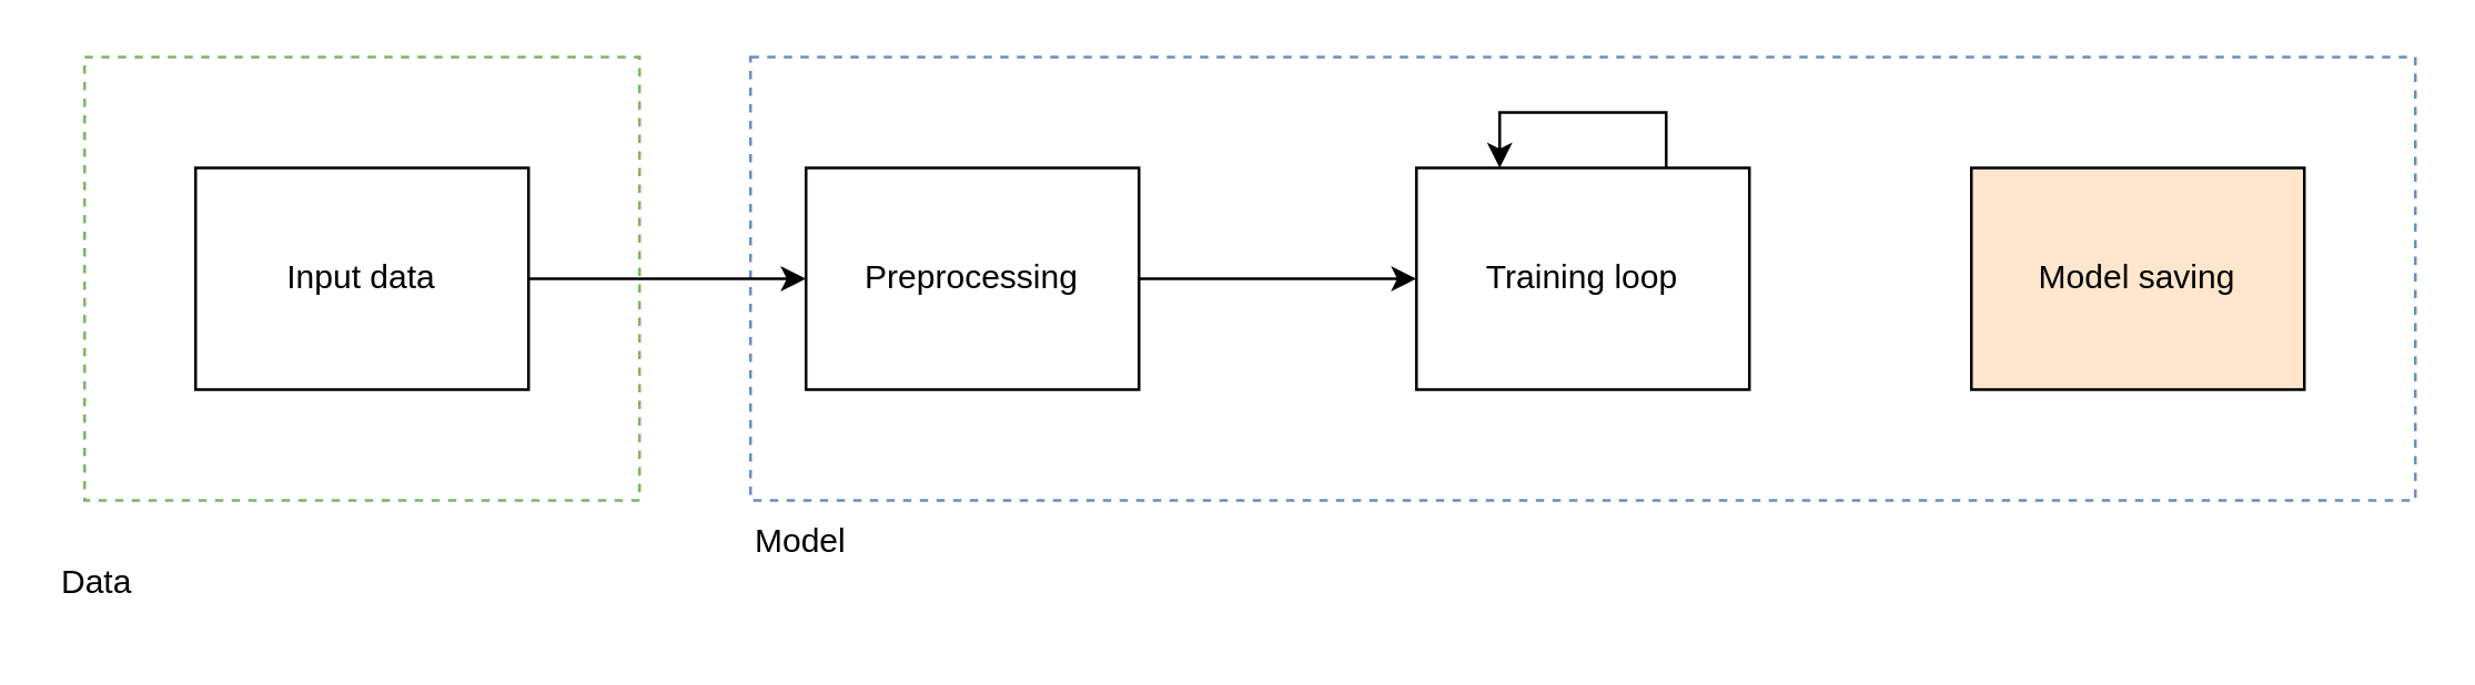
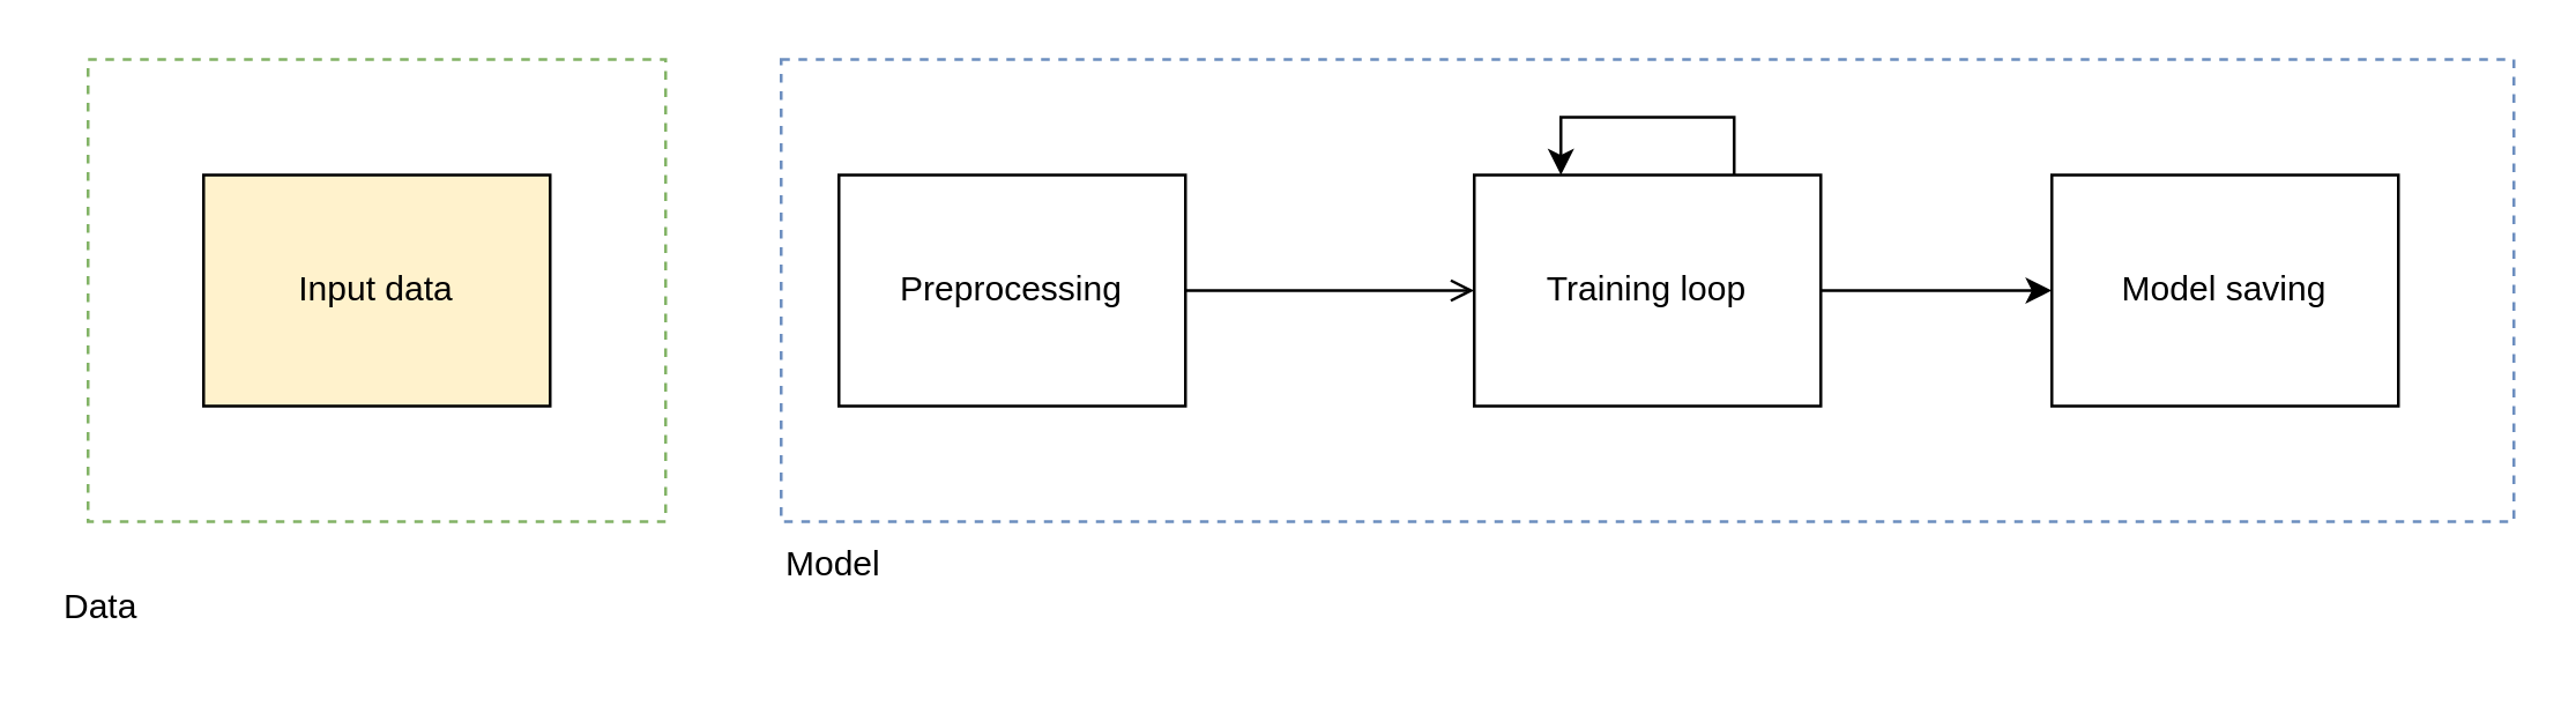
- <mxCell id="5" value="Input data" style="rounded=0;whiteSpace=wrap;html=1;" vertex="1" parent="1"><mxGeometry x="70" y="60" width="120" height="80" as="geometry" /></mxCell>
+ <mxCell id="5" value="Input data" style="rounded=0;whiteSpace=wrap;html=1;fillColor=#fff2cc;" vertex="1" parent="1"><mxGeometry x="70" y="60" width="120" height="80" as="geometry" /></mxCell>
- <mxCell id="4" style="edgeStyle=orthogonalEdgeStyle;rounded=0;orthogonalLoop=1;jettySize=auto;html=1;" edge="1" parent="1" source="5" target="7"><mxGeometry relative="1" as="geometry" /></mxCell>
- <mxCell id="6" style="edgeStyle=orthogonalEdgeStyle;rounded=0;orthogonalLoop=1;jettySize=auto;html=1;" edge="1" parent="1" source="7" target="9"><mxGeometry relative="1" as="geometry" /></mxCell>
+ <mxCell id="6" style="edgeStyle=orthogonalEdgeStyle;rounded=0;orthogonalLoop=1;jettySize=auto;html=1;endArrow=open;" edge="1" parent="1" source="7" target="9"><mxGeometry relative="1" as="geometry" /></mxCell>
+ <mxCell id="8" style="edgeStyle=orthogonalEdgeStyle;rounded=0;orthogonalLoop=1;jettySize=auto;html=1;" edge="1" parent="1" source="9" target="10"><mxGeometry relative="1" as="geometry" /></mxCell>
- <mxCell id="10" value="Model saving" style="rounded=0;whiteSpace=wrap;html=1;fillColor=#ffe6cc;" vertex="1" parent="1"><mxGeometry x="710" y="60" width="120" height="80" as="geometry" /></mxCell>
+ <mxCell id="10" value="Model saving" style="rounded=0;whiteSpace=wrap;html=1;" vertex="1" parent="1"><mxGeometry x="710" y="60" width="120" height="80" as="geometry" /></mxCell>
